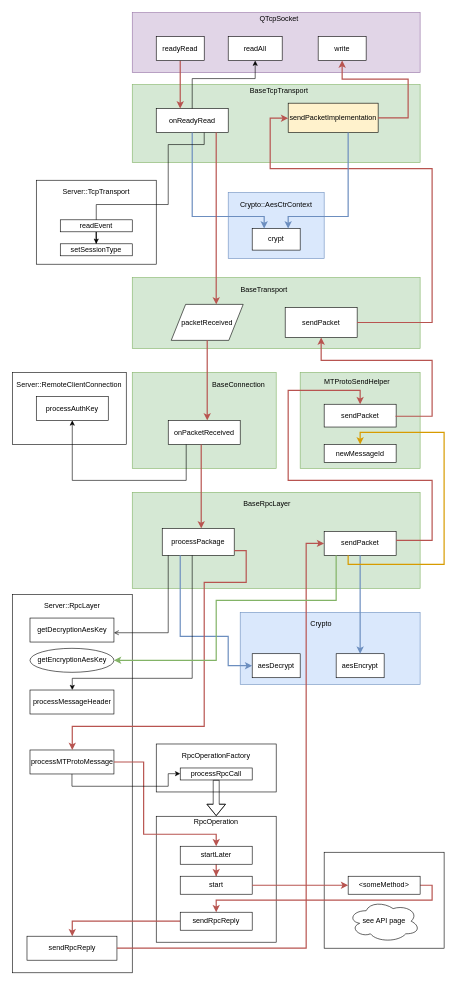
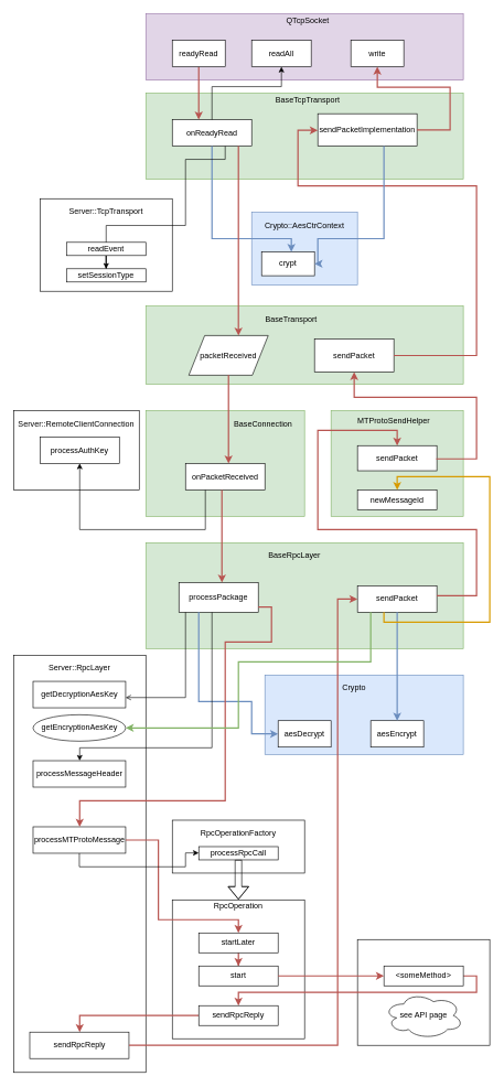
- <mxCell id="67" value="sendPacketImplementation" style="rounded=0;whiteSpace=wrap;html=1;fillColor=#fff2cc;" parent="1" vertex="1"><mxGeometry x="480" y="171" width="150" height="49" as="geometry" /></mxCell>
+ <mxCell id="67" value="sendPacketImplementation" style="rounded=0;whiteSpace=wrap;html=1;" parent="1" vertex="1"><mxGeometry x="480" y="171" width="150" height="49" as="geometry" /></mxCell>
- <mxCell id="11" value="crypt" style="rounded=0;whiteSpace=wrap;html=1;" parent="1" vertex="1"><mxGeometry x="420" y="380" width="80" height="36" as="geometry" /></mxCell>
+ <mxCell id="11" value="crypt" style="rounded=0;whiteSpace=wrap;html=1;" parent="1" vertex="1"><mxGeometry x="395" y="380" width="80" height="36" as="geometry" /></mxCell>
